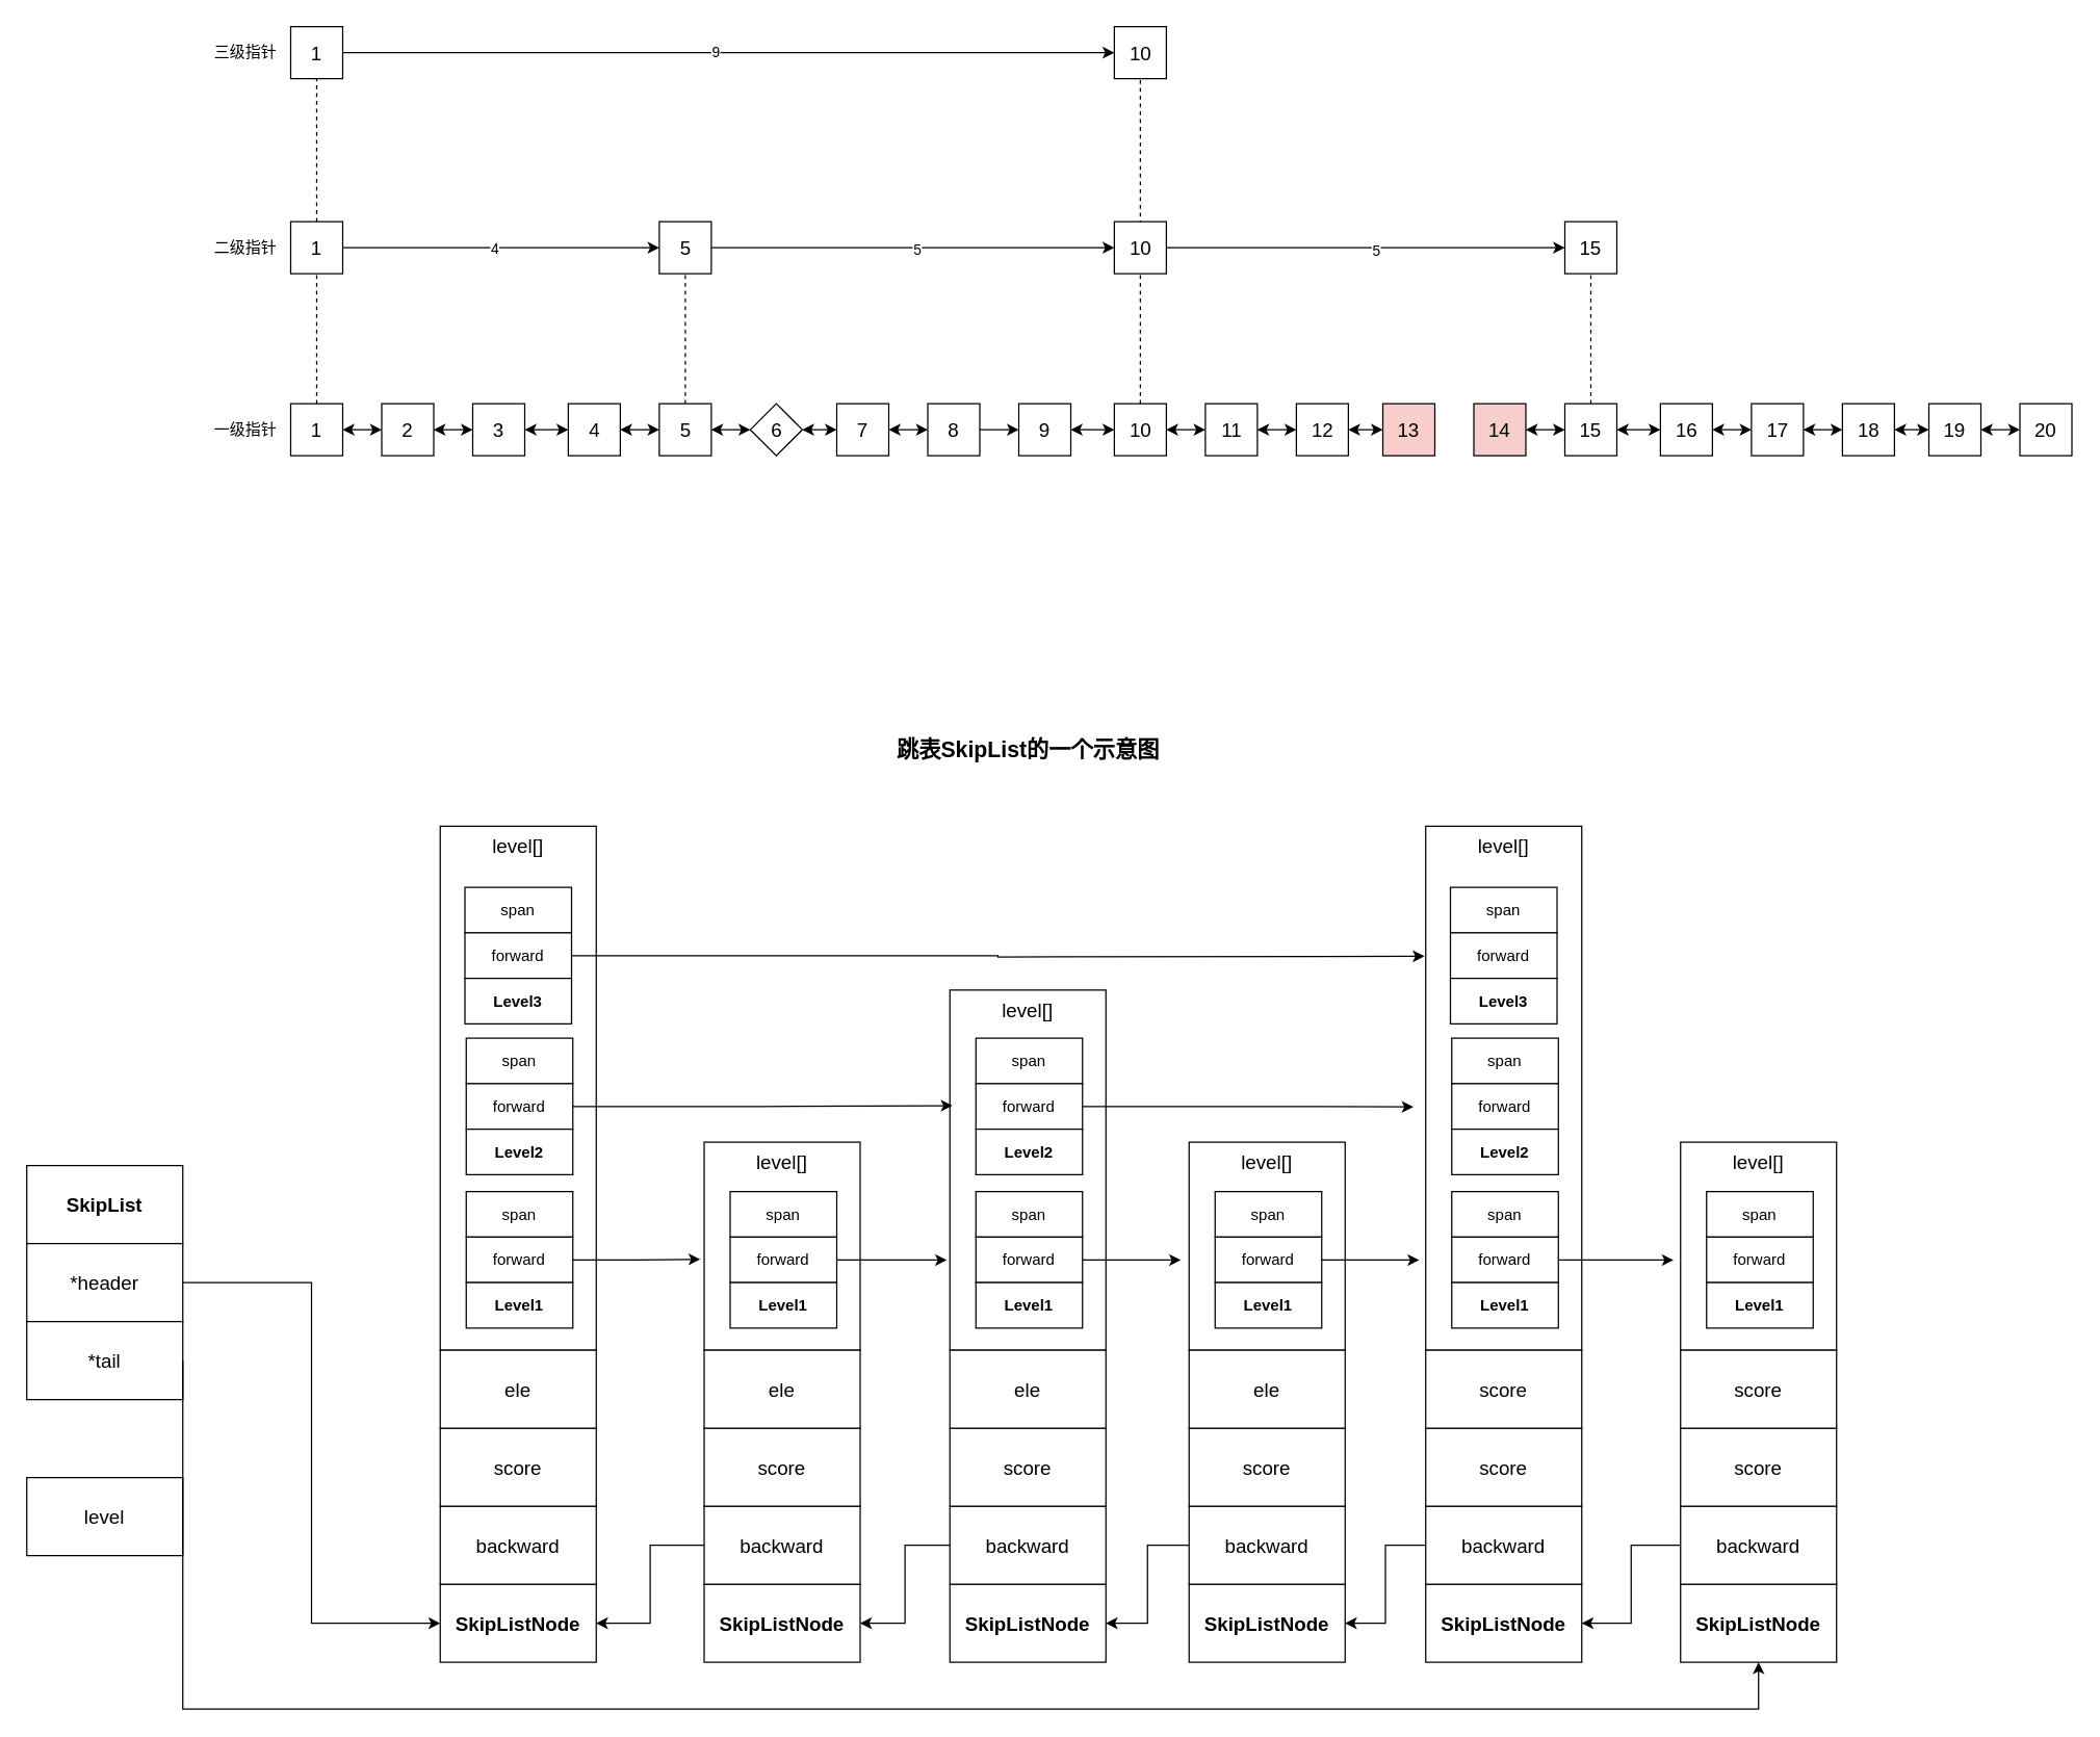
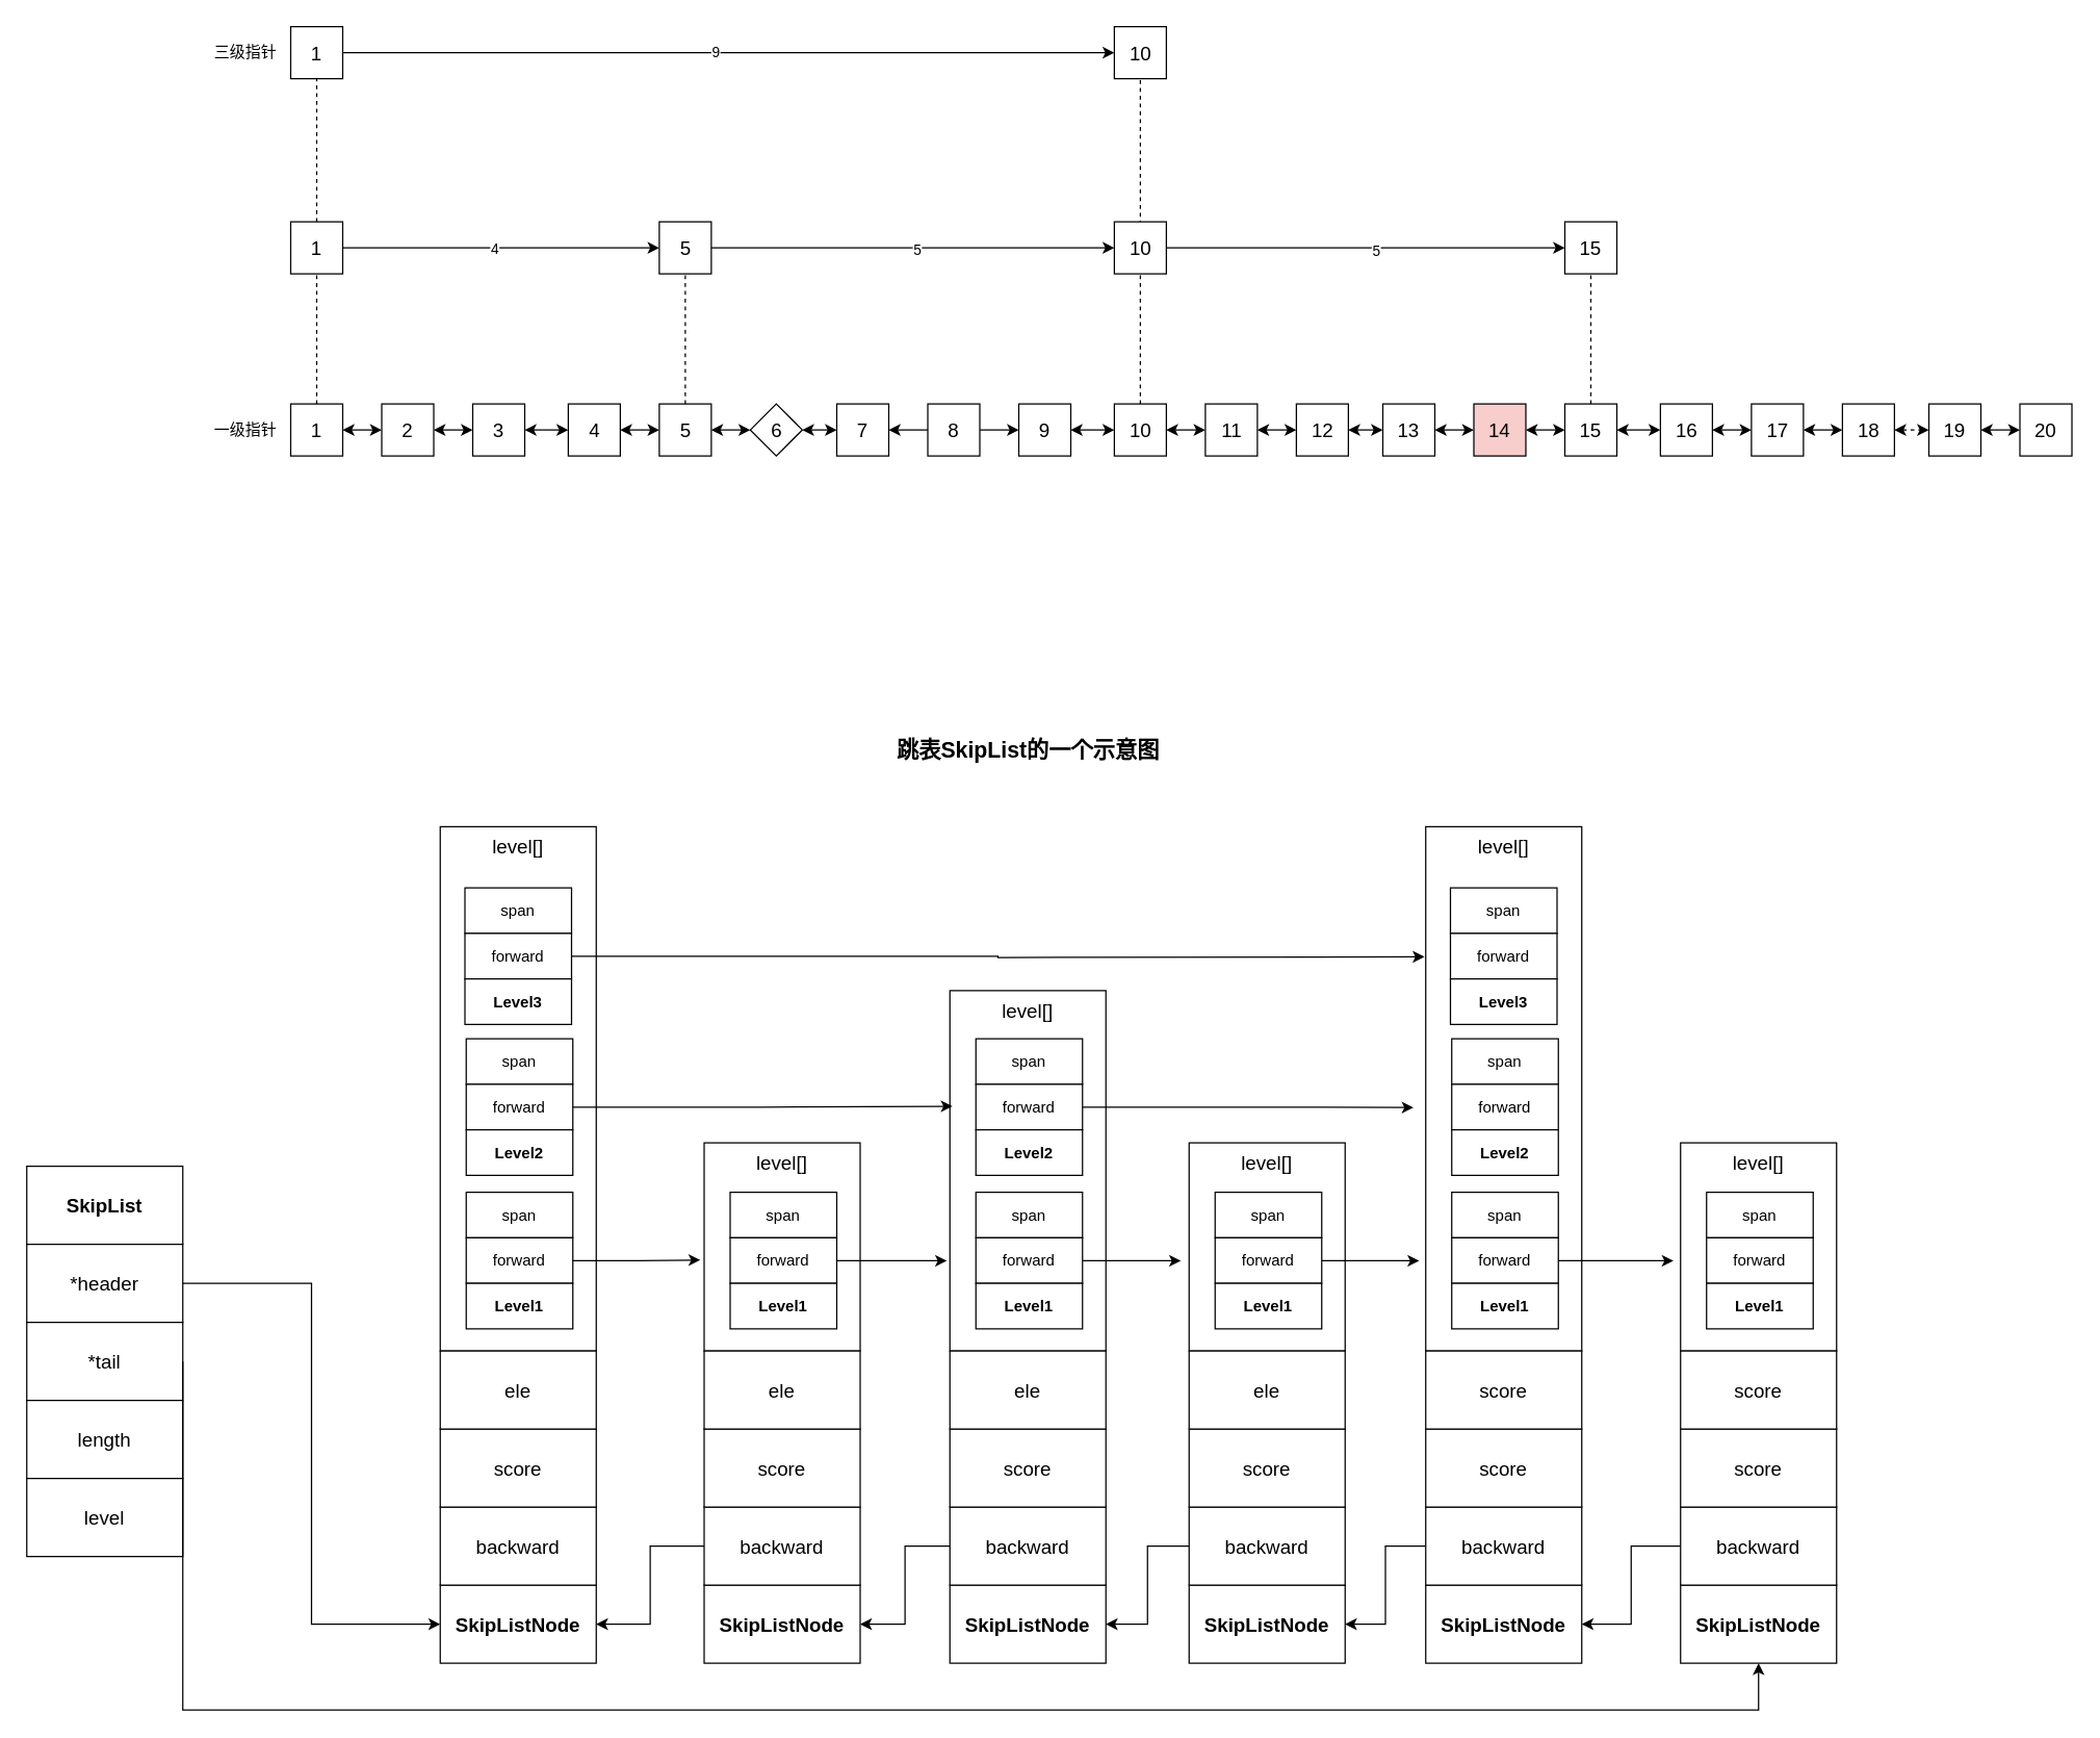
- <mxCell id="61" value="二级指针" style="text;html=1;align=center;verticalAlign=middle;resizable=0;points=[];autosize=1;strokeColor=none;fillColor=none;" parent="1" vertex="1"><mxGeometry x="153" y="175" width="70" height="30" as="geometry" /></mxCell>
- <mxCell id="16" style="edgeStyle=orthogonalEdgeStyle;rounded=0;orthogonalLoop=1;jettySize=auto;html=1;exitX=1;exitY=0.5;exitDx=0;exitDy=0;entryX=0;entryY=0.5;entryDx=0;entryDy=0;startArrow=classic;startFill=1;" parent="1" source="17" target="19" edge="1"><mxGeometry relative="1" as="geometry" /></mxCell>
+ <mxCell id="16" style="edgeStyle=orthogonalEdgeStyle;rounded=0;orthogonalLoop=1;jettySize=auto;html=1;exitX=1;exitY=0.5;exitDx=0;exitDy=0;entryX=0;entryY=0.5;entryDx=0;entryDy=0;startArrow=classic;startFill=1;endArrow=none;" parent="1" source="17" target="19" edge="1"><mxGeometry relative="1" as="geometry" /></mxCell>
- <mxCell id="30" value="13" style="rounded=0;whiteSpace=wrap;html=1;fontSize=15;fillColor=#f8cecc;" parent="1" vertex="1"><mxGeometry x="1063" y="310" width="40" height="40" as="geometry" /></mxCell>
+ <mxCell id="30" value="13" style="rounded=0;whiteSpace=wrap;html=1;fontSize=15;" parent="1" vertex="1"><mxGeometry x="1063" y="310" width="40" height="40" as="geometry" /></mxCell>
+ <mxCell id="29" style="edgeStyle=orthogonalEdgeStyle;rounded=0;orthogonalLoop=1;jettySize=auto;html=1;exitX=1;exitY=0.5;exitDx=0;exitDy=0;startArrow=classic;startFill=1;" parent="1" source="30" target="32" edge="1"><mxGeometry relative="1" as="geometry" /></mxCell>
- <mxCell id="40" style="edgeStyle=orthogonalEdgeStyle;rounded=0;orthogonalLoop=1;jettySize=auto;html=1;exitX=1;exitY=0.5;exitDx=0;exitDy=0;entryX=0;entryY=0.5;entryDx=0;entryDy=0;startArrow=classic;startFill=1;" parent="1" source="41" target="43" edge="1"><mxGeometry relative="1" as="geometry" /></mxCell>
+ <mxCell id="40" style="edgeStyle=orthogonalEdgeStyle;rounded=0;orthogonalLoop=1;jettySize=auto;html=1;exitX=1;exitY=0.5;exitDx=0;exitDy=0;entryX=0;entryY=0.5;entryDx=0;entryDy=0;startArrow=classic;startFill=1;dashed=1;" parent="1" source="41" target="43" edge="1"><mxGeometry relative="1" as="geometry" /></mxCell>
+ <mxCell id="67" value="length" style="rounded=0;whiteSpace=wrap;html=1;fontSize=15;" parent="63" vertex="1"><mxGeometry y="180" width="120" height="60" as="geometry" /></mxCell>
